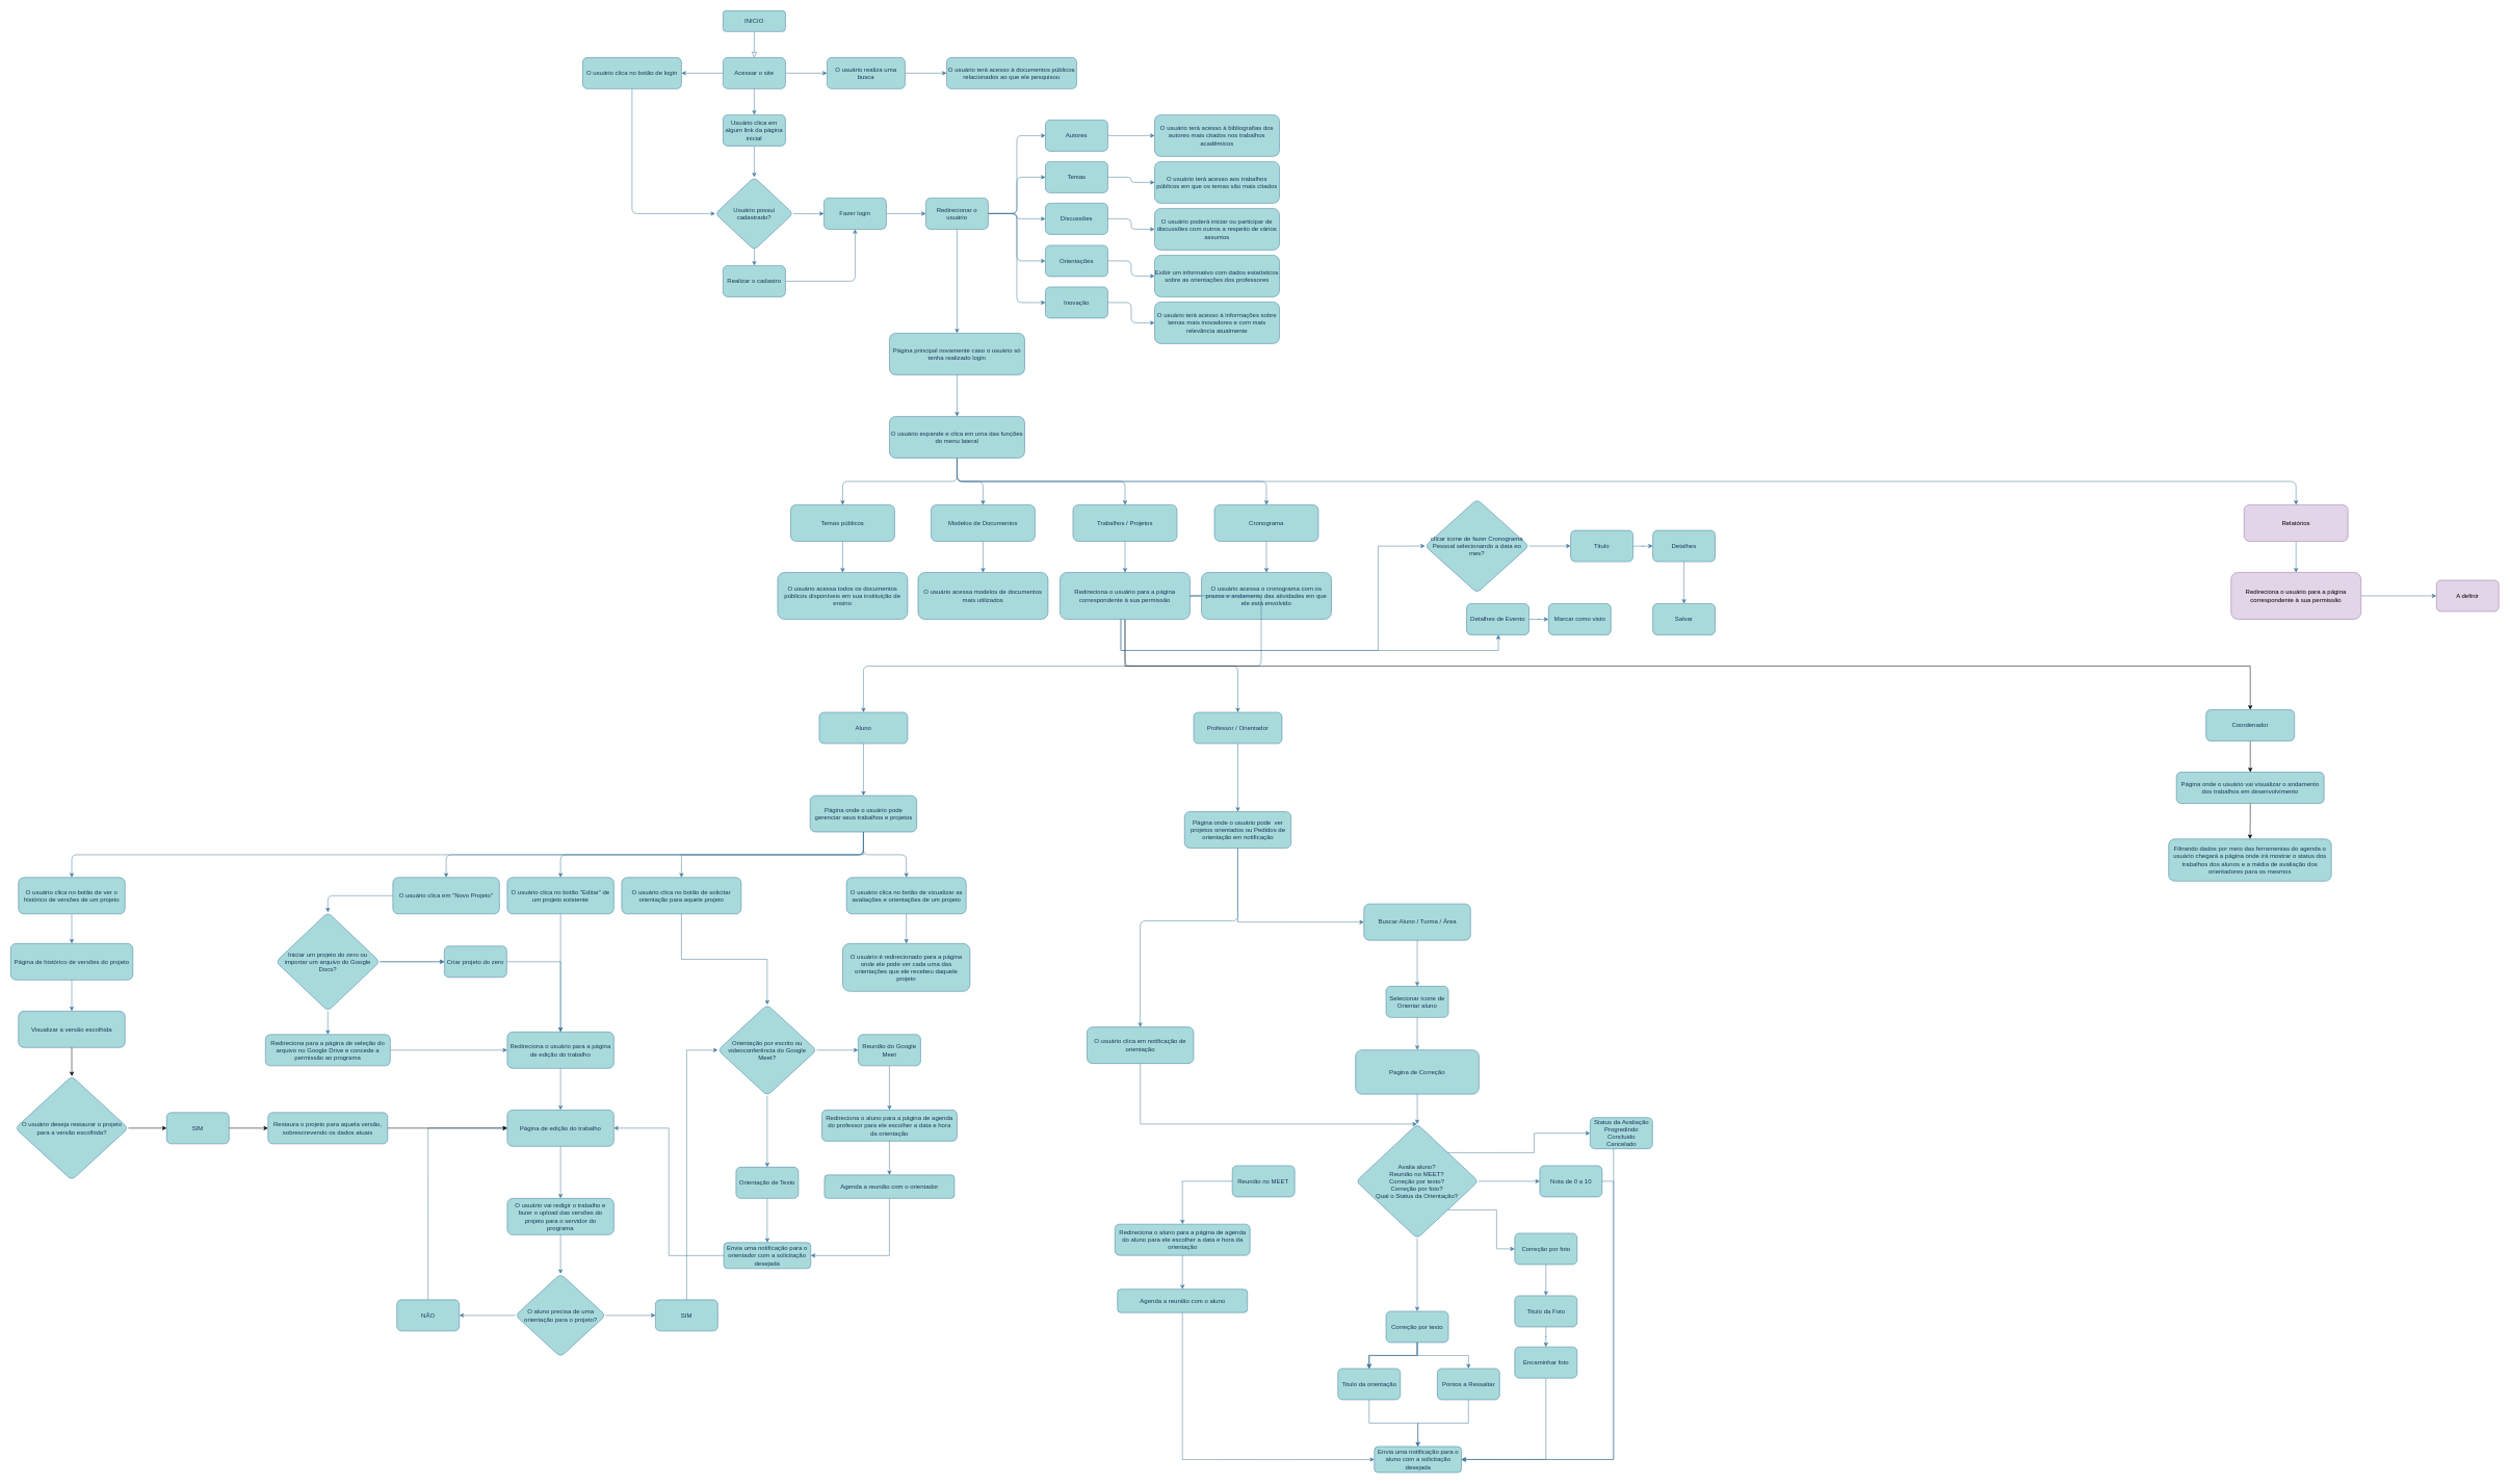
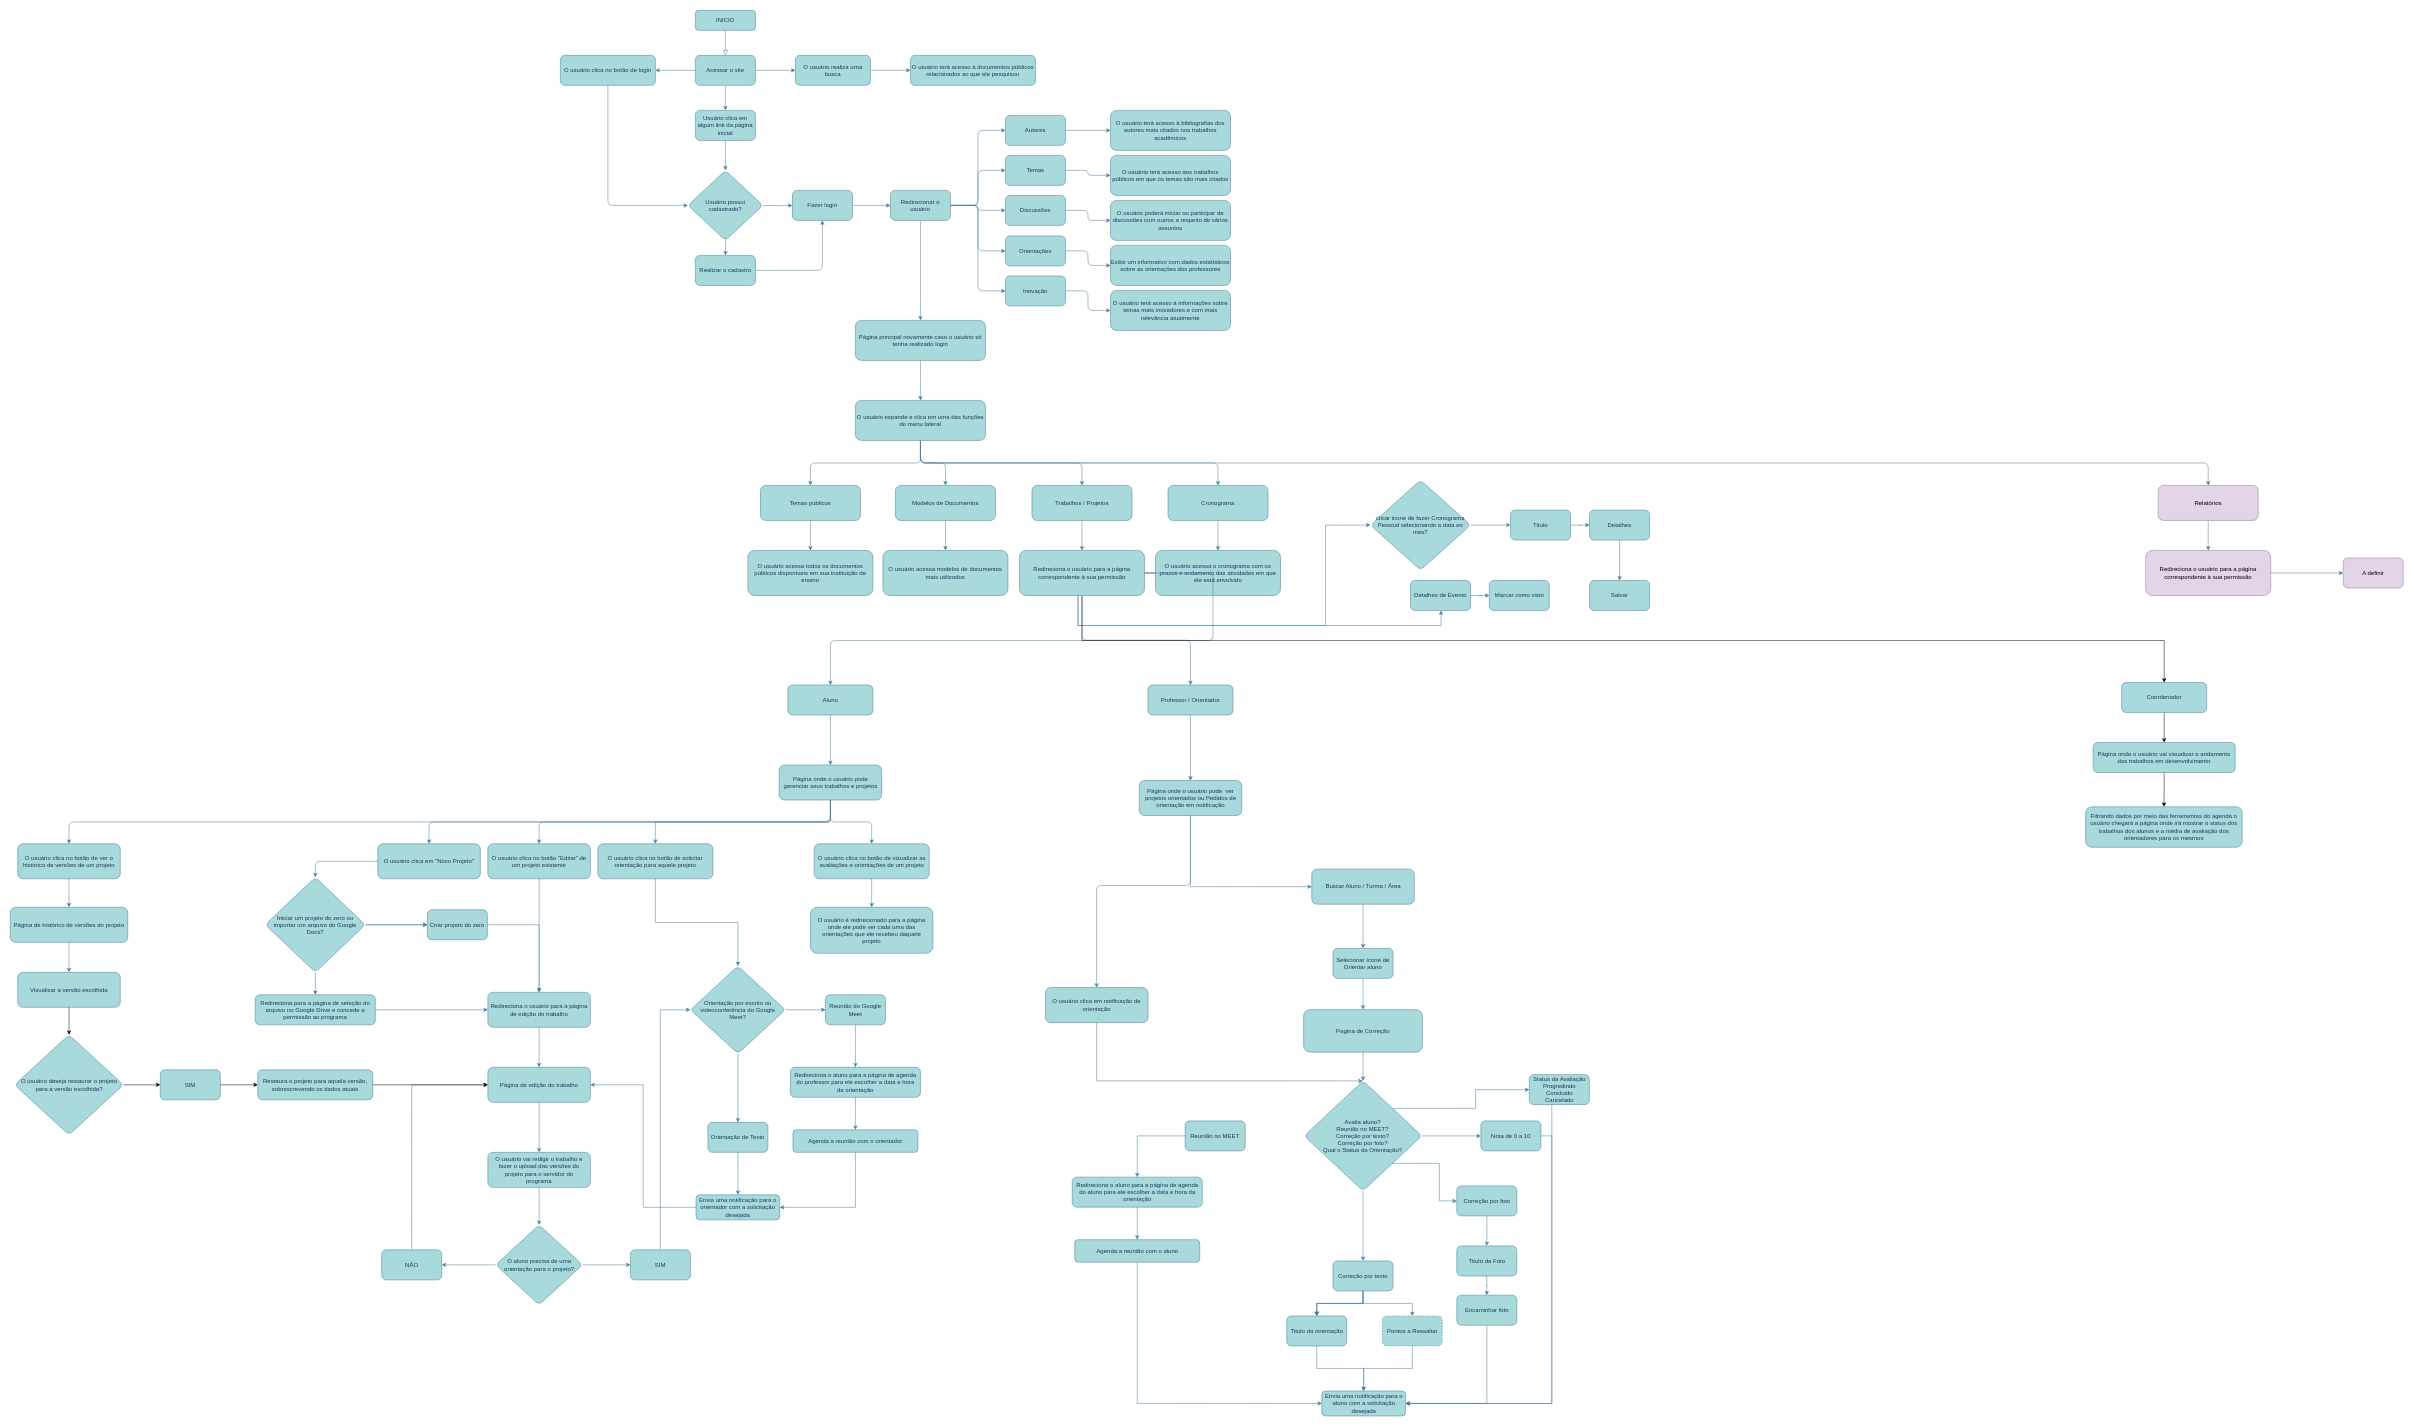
- <mxCell id="174" value="Pontos a Ressaltar" style="whiteSpace=wrap;html=1;fillColor=#A8DADC;strokeColor=#457B9D;fontColor=#1D3557;rounded=1;labelBackgroundColor=none;" parent="1" vertex="1"><mxGeometry x="2763.5" y="2630.63" width="120" height="60" as="geometry" /></mxCell>
+ <mxCell id="174" value="Pontos a Ressaltar" style="whiteSpace=wrap;html=1;fillColor=#A8DADC;strokeColor=#457B9D;fontColor=#1D3557;rounded=1;labelBackgroundColor=none;dashed=1;" parent="1" vertex="1"><mxGeometry x="2763.5" y="2630.63" width="120" height="60" as="geometry" /></mxCell>
